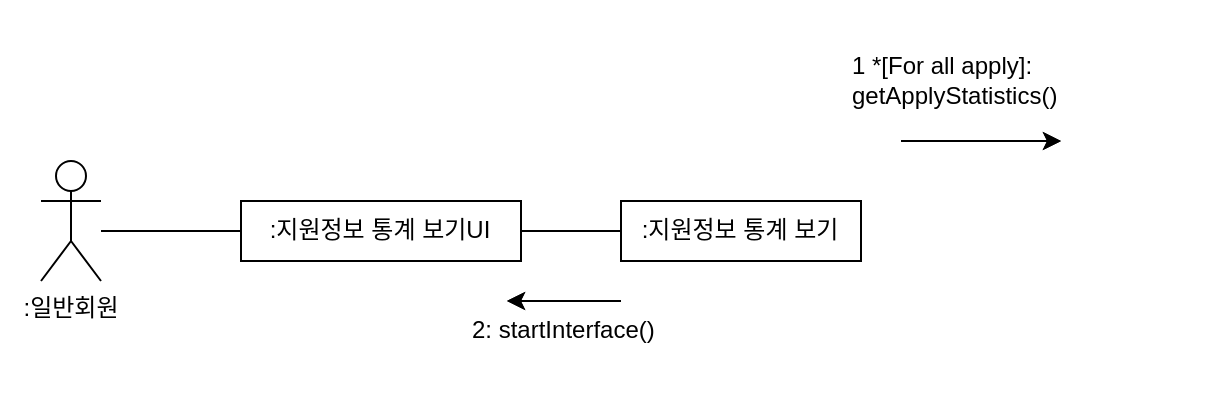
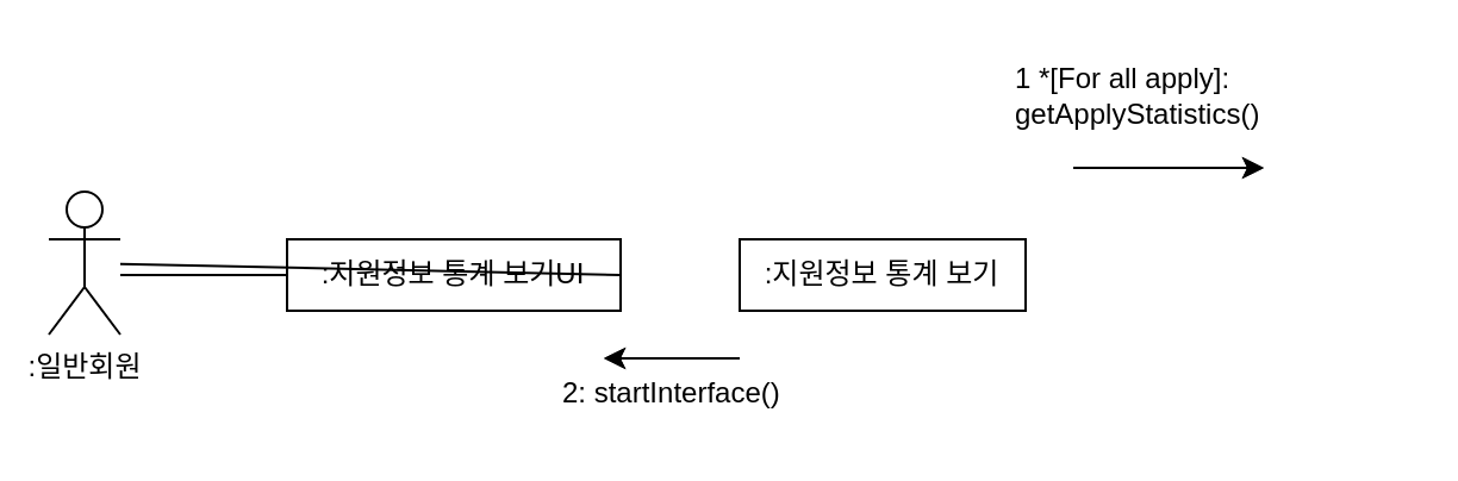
- <mxCell id="6" value="" style="endArrow=none;html=1;rounded=0;entryX=0;entryY=0.5;entryDx=0;entryDy=0;exitX=1;exitY=0.5;exitDx=0;exitDy=0;" edge="1" parent="1" source="3" target="4"><mxGeometry width="50" height="50" relative="1" as="geometry"><mxPoint x="260" y="120" as="sourcePoint" /><mxPoint x="310" y="70" as="targetPoint" /></mxGeometry></mxCell>
+ <mxCell id="6" value="" style="endArrow=none;html=1;rounded=0;exitX=1;exitY=0.5;exitDx=0;exitDy=0;" edge="1" parent="1" source="3" target="2"><mxGeometry width="50" height="50" relative="1" as="geometry"><mxPoint x="260" y="120" as="sourcePoint" /><mxPoint x="310" y="70" as="targetPoint" /></mxGeometry></mxCell>
